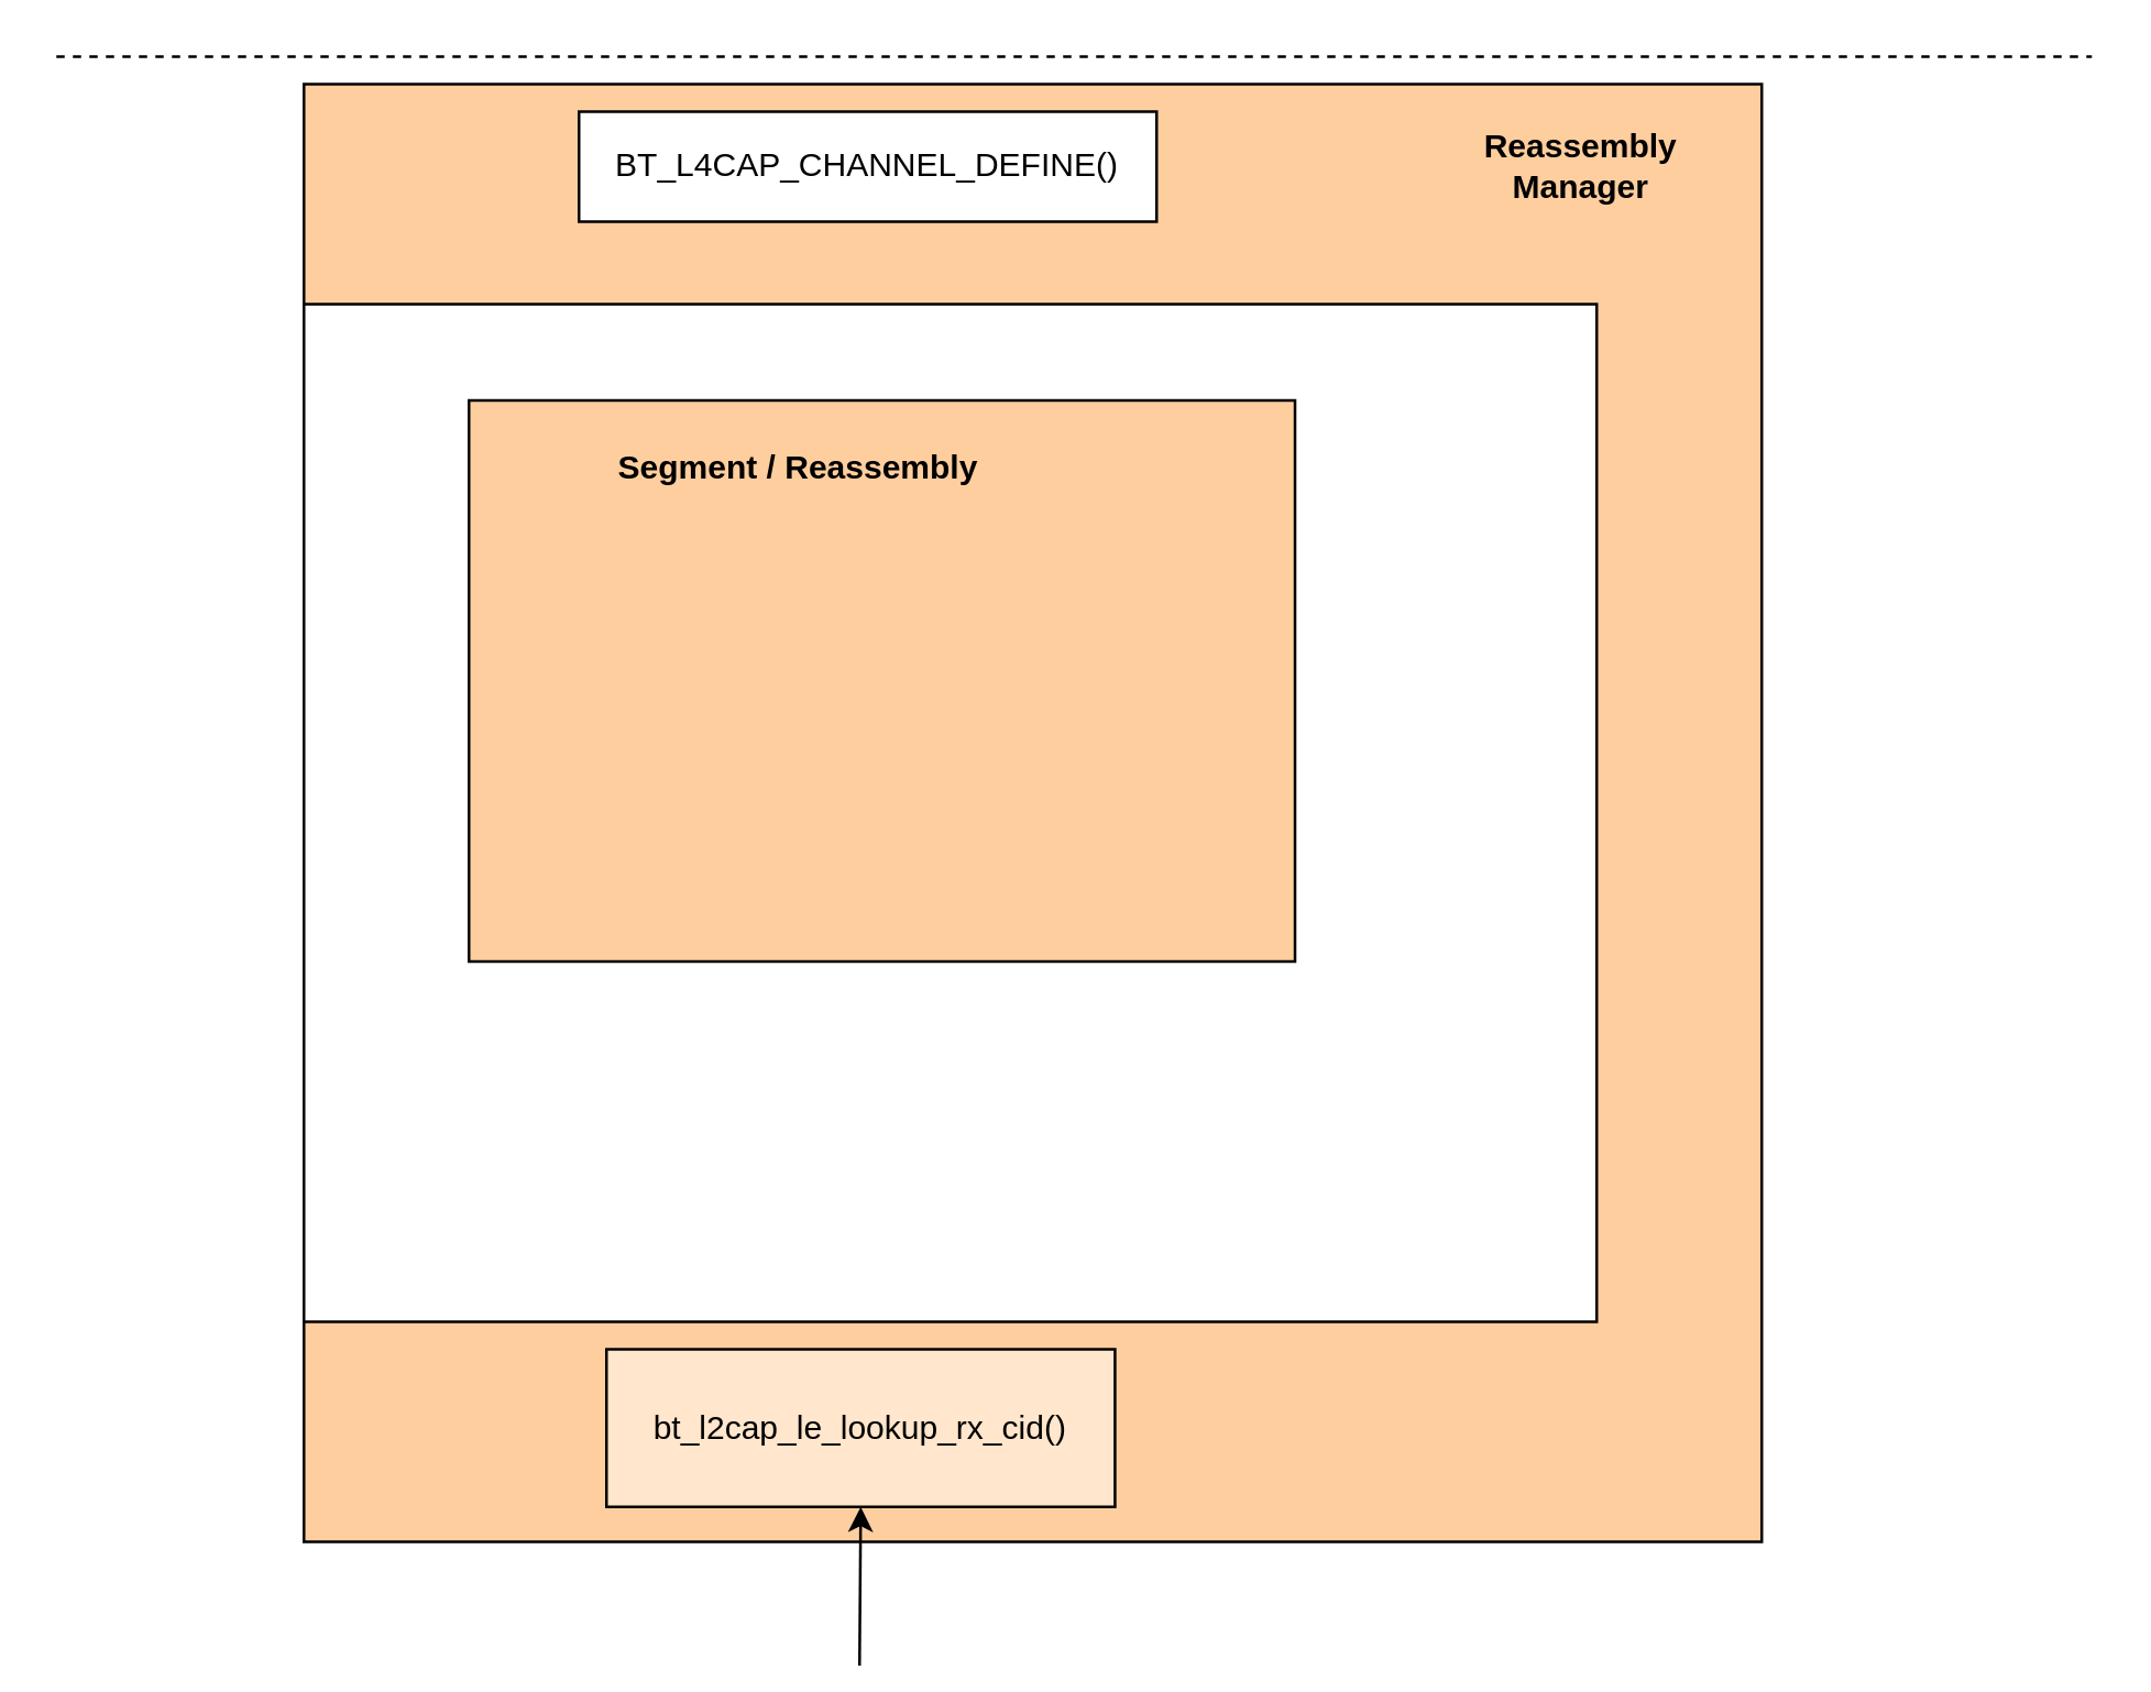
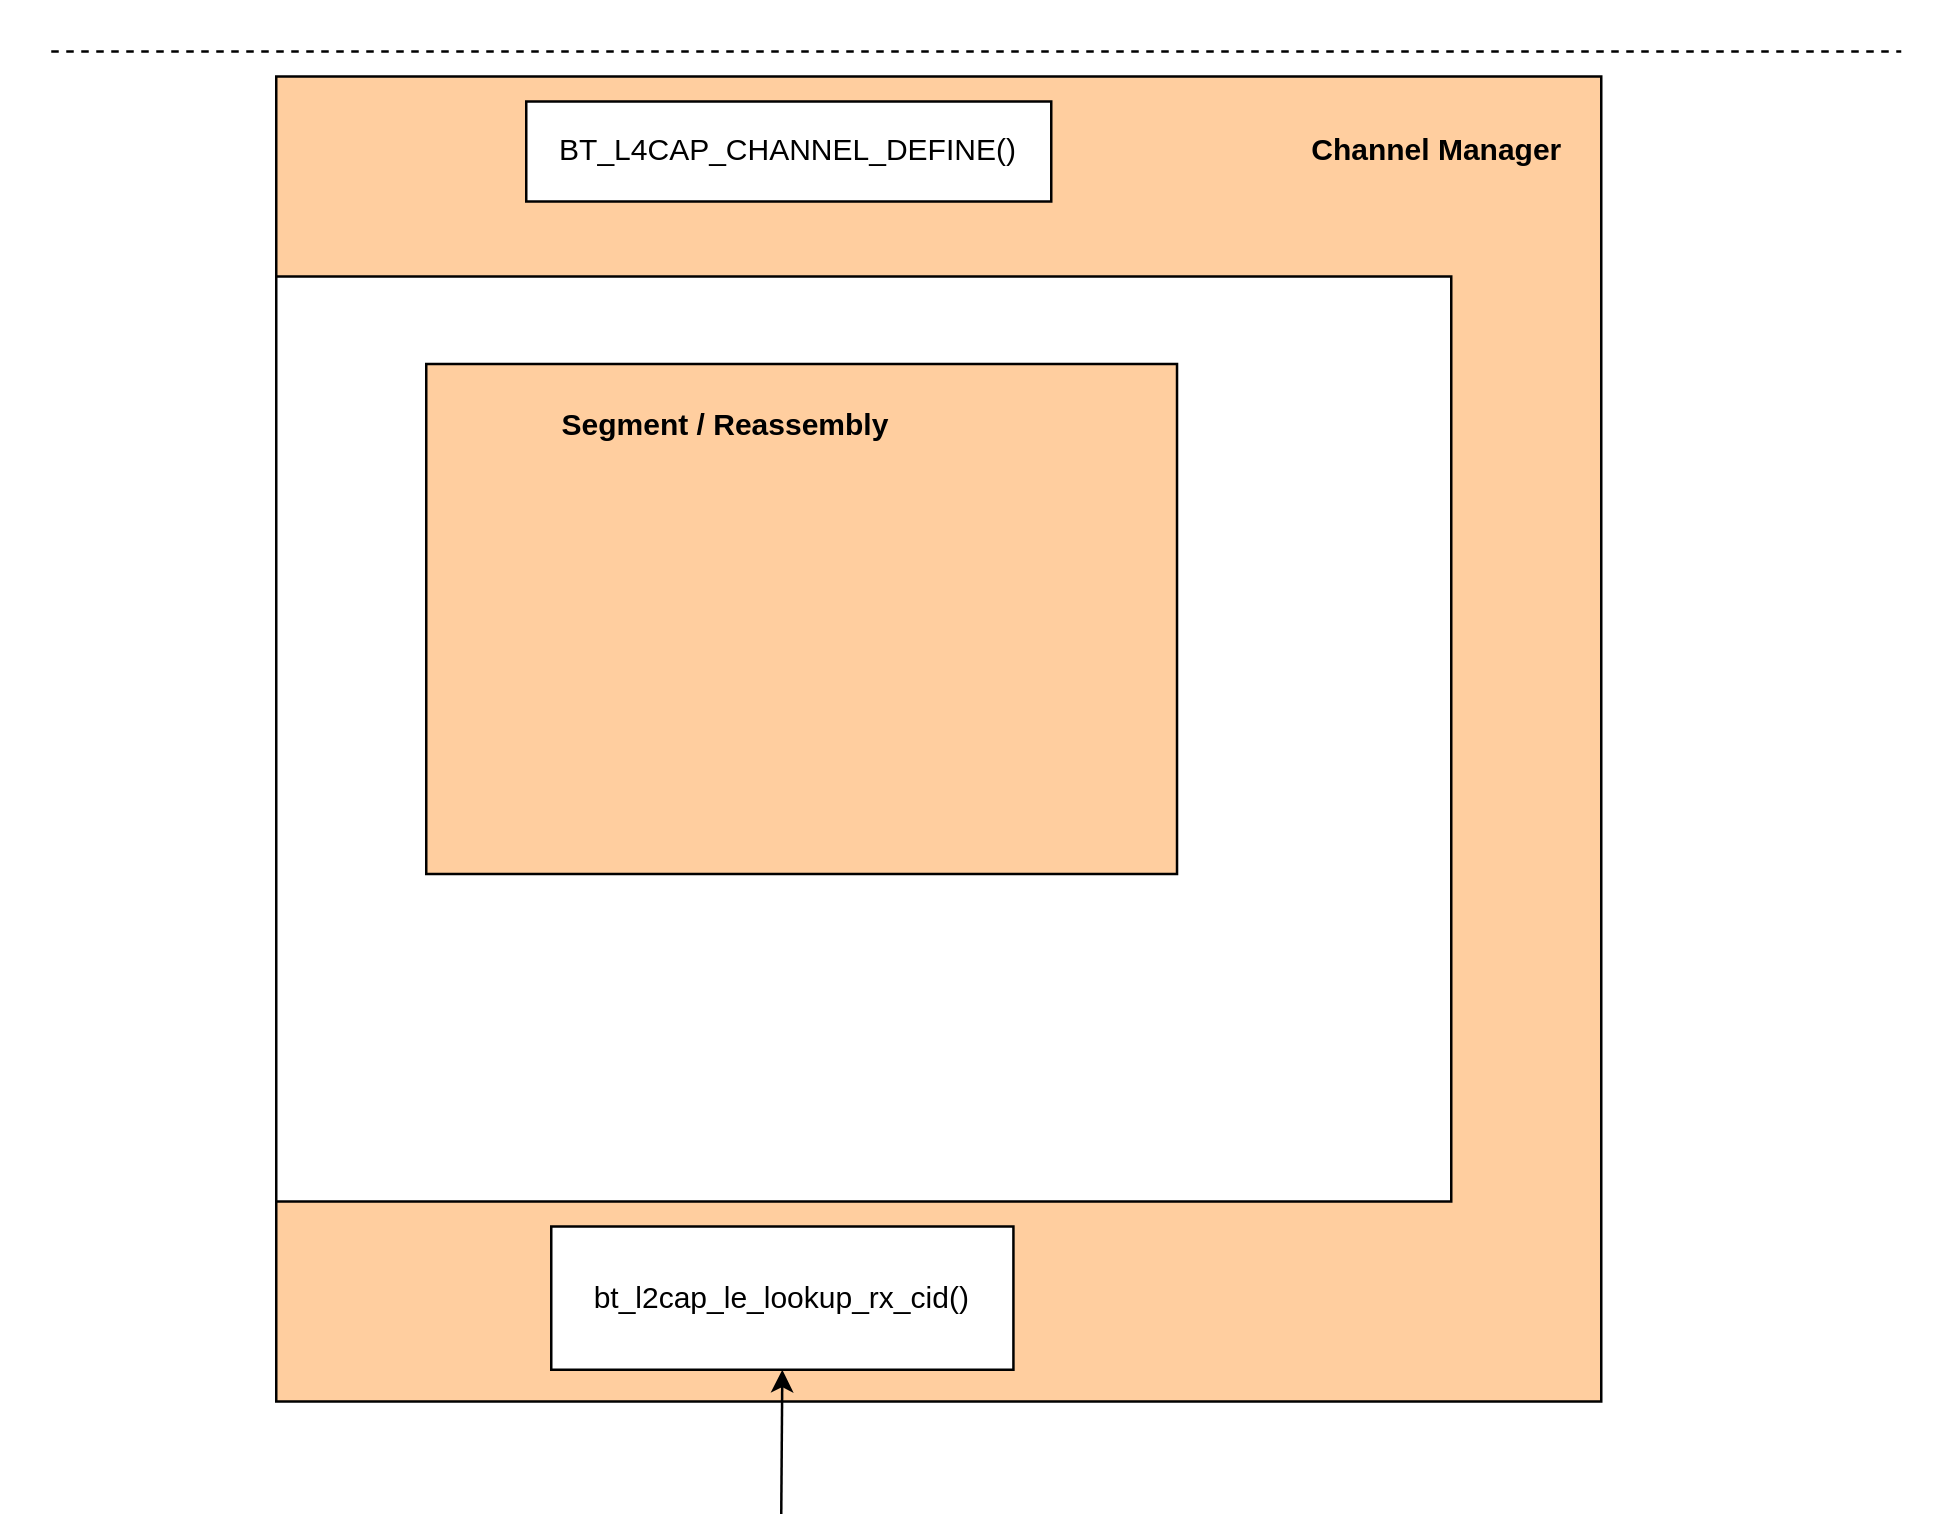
- <mxCell id="13" value="&lt;span style=&quot;font-weight: 700;&quot;&gt;Reassembly Manager&lt;/span&gt;" style="text;html=1;strokeColor=none;fillColor=none;align=center;verticalAlign=middle;whiteSpace=wrap;rounded=0;" vertex="1" parent="4"><mxGeometry x="404.002" y="10.0" width="121.094" height="39.132" as="geometry" /></mxCell>
+ <mxCell id="13" value="&lt;span style=&quot;font-weight: 700;&quot;&gt;Channel Manager&lt;/span&gt;" style="text;html=1;strokeColor=none;fillColor=none;align=center;verticalAlign=middle;whiteSpace=wrap;rounded=0;" vertex="1" parent="4"><mxGeometry x="404.002" y="10.0" width="121.094" height="39.132" as="geometry" /></mxCell>
- <mxCell id="8" value="bt_l2cap_le_lookup_rx_cid()" style="rounded=0;whiteSpace=wrap;html=1;fillColor=#ffe6cc;" vertex="1" parent="4"><mxGeometry x="109.998" y="459.996" width="184.865" height="57.297" as="geometry" /></mxCell>
+ <mxCell id="8" value="bt_l2cap_le_lookup_rx_cid()" style="rounded=0;whiteSpace=wrap;html=1;" vertex="1" parent="4"><mxGeometry x="109.998" y="459.996" width="184.865" height="57.297" as="geometry" /></mxCell>
